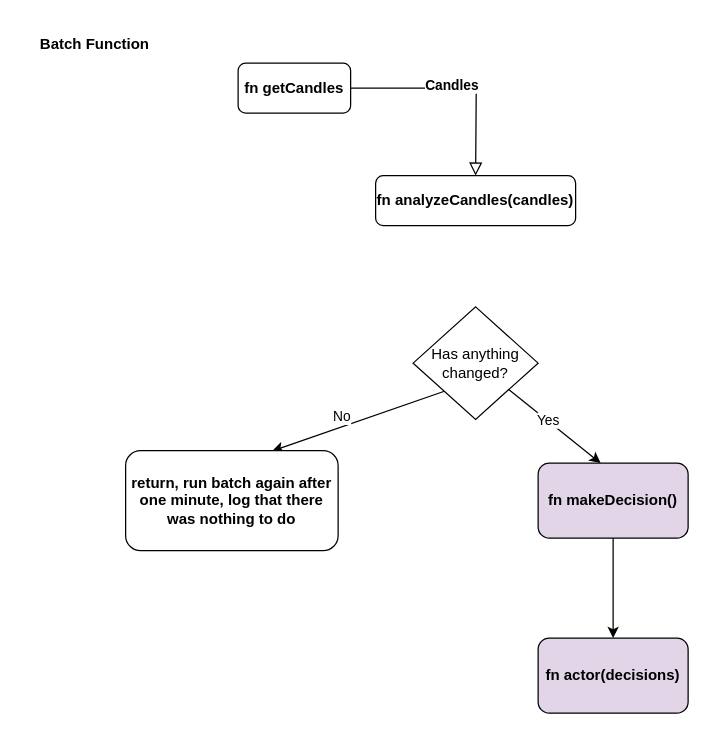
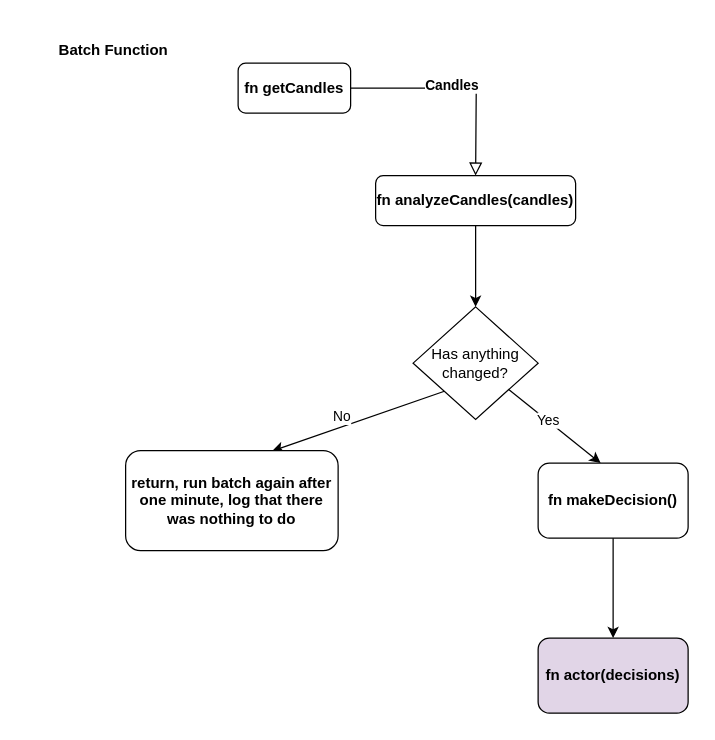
- <mxCell id="5" value="Batch Function&lt;br&gt;" style="text;html=1;align=center;verticalAlign=middle;resizable=0;points=[];autosize=1;strokeColor=none;fillColor=none;fontStyle=1" vertex="1" parent="1"><mxGeometry x="20" y="20" width="110" height="30" as="geometry" /></mxCell>
+ <mxCell id="5" value="Batch Function&lt;br&gt;" style="text;html=1;align=center;verticalAlign=middle;resizable=0;points=[];autosize=1;strokeColor=none;fillColor=none;fontStyle=1" vertex="1" parent="1"><mxGeometry x="35" y="25" width="110" height="30" as="geometry" /></mxCell>
+ <mxCell id="8" value="" style="endArrow=classic;html=1;rounded=0;entryX=0.5;entryY=0;entryDx=0;entryDy=0;exitX=0.5;exitY=1;exitDx=0;exitDy=0;" edge="1" parent="1" source="6" target="7"><mxGeometry width="50" height="50" relative="1" as="geometry"><mxPoint x="360" y="220" as="sourcePoint" /><mxPoint x="410" y="170" as="targetPoint" /></mxGeometry></mxCell>
- <mxCell id="14" value="fn makeDecision()" style="rounded=1;whiteSpace=wrap;html=1;fontStyle=1;fillColor=#e1d5e7;" vertex="1" parent="1"><mxGeometry x="430" y="370" width="120" height="60" as="geometry" /></mxCell>
+ <mxCell id="14" value="fn makeDecision()" style="rounded=1;whiteSpace=wrap;html=1;fontStyle=1" vertex="1" parent="1"><mxGeometry x="430" y="370" width="120" height="60" as="geometry" /></mxCell>
